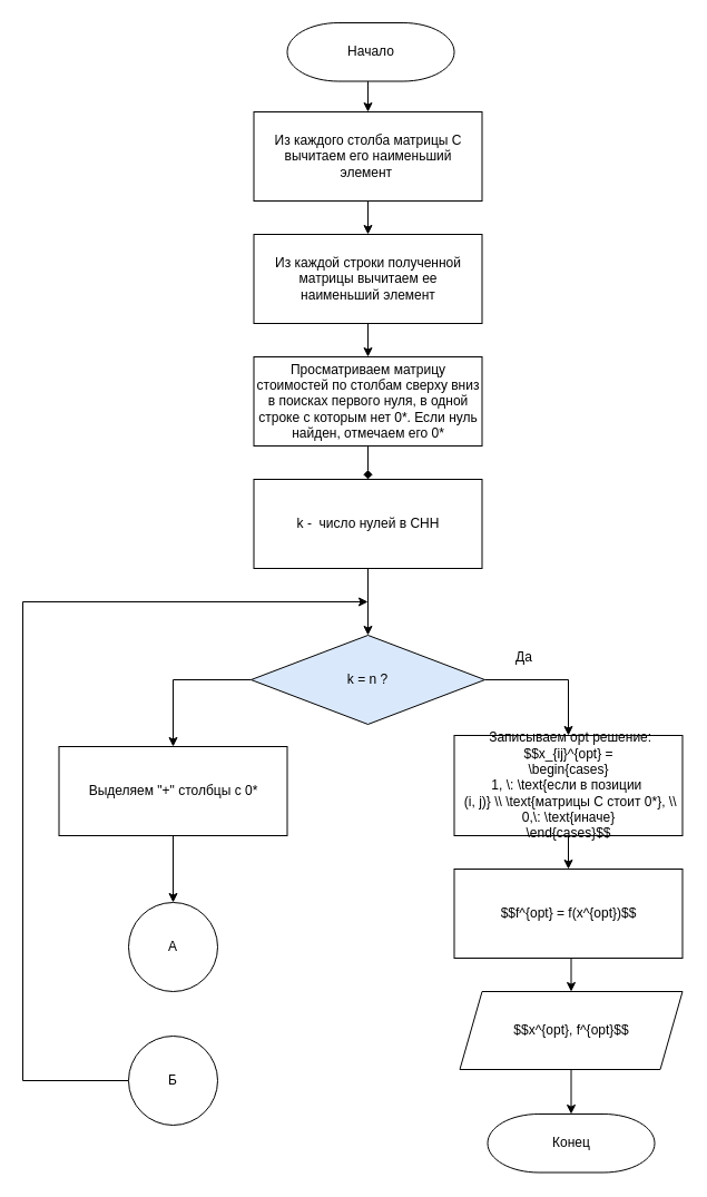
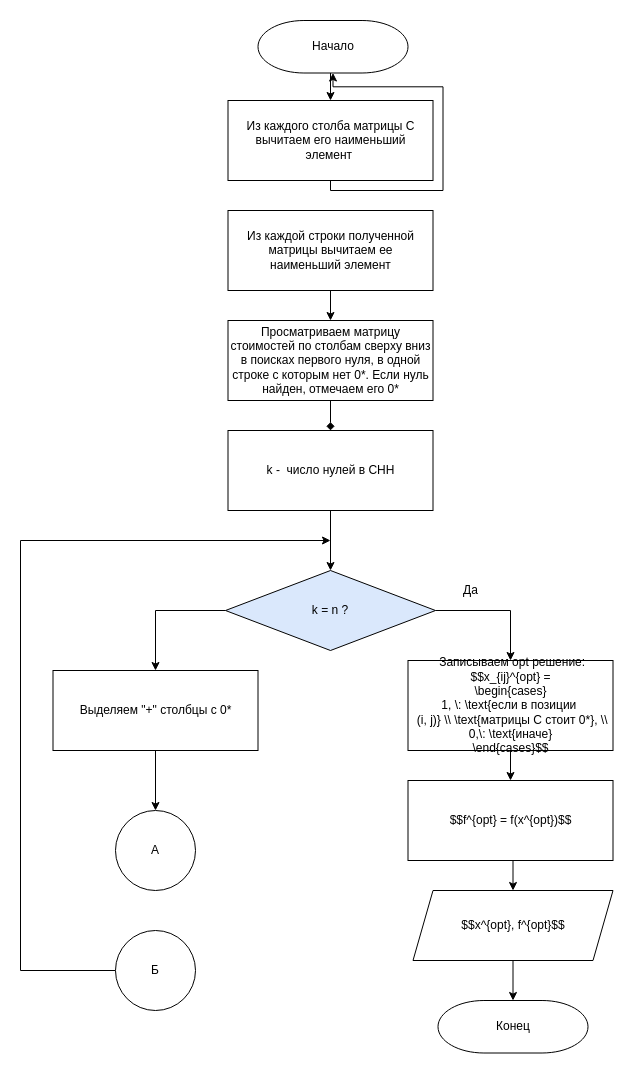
- <mxCell id="4" style="edgeStyle=orthogonalEdgeStyle;rounded=0;html=1;exitX=0.5;exitY=1;exitDx=0;exitDy=0;entryX=0.5;entryY=0;entryDx=0;entryDy=0;" parent="1" source="5" target="7" edge="1"><mxGeometry relative="1" as="geometry" /></mxCell>
+ <mxCell id="4" style="edgeStyle=orthogonalEdgeStyle;rounded=0;html=1;exitX=0.5;exitY=1;exitDx=0;exitDy=0;" parent="1" source="5" target="3" edge="1"><mxGeometry relative="1" as="geometry" /></mxCell>
